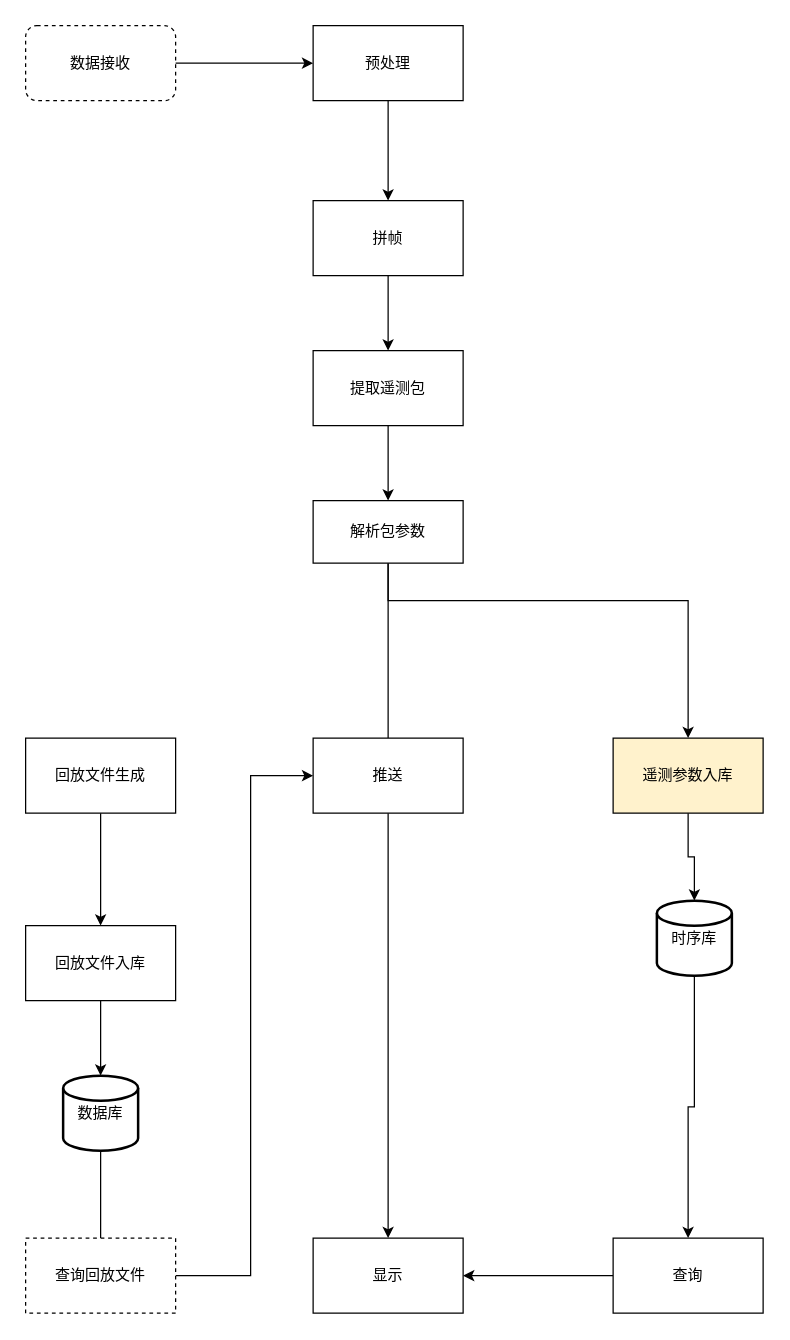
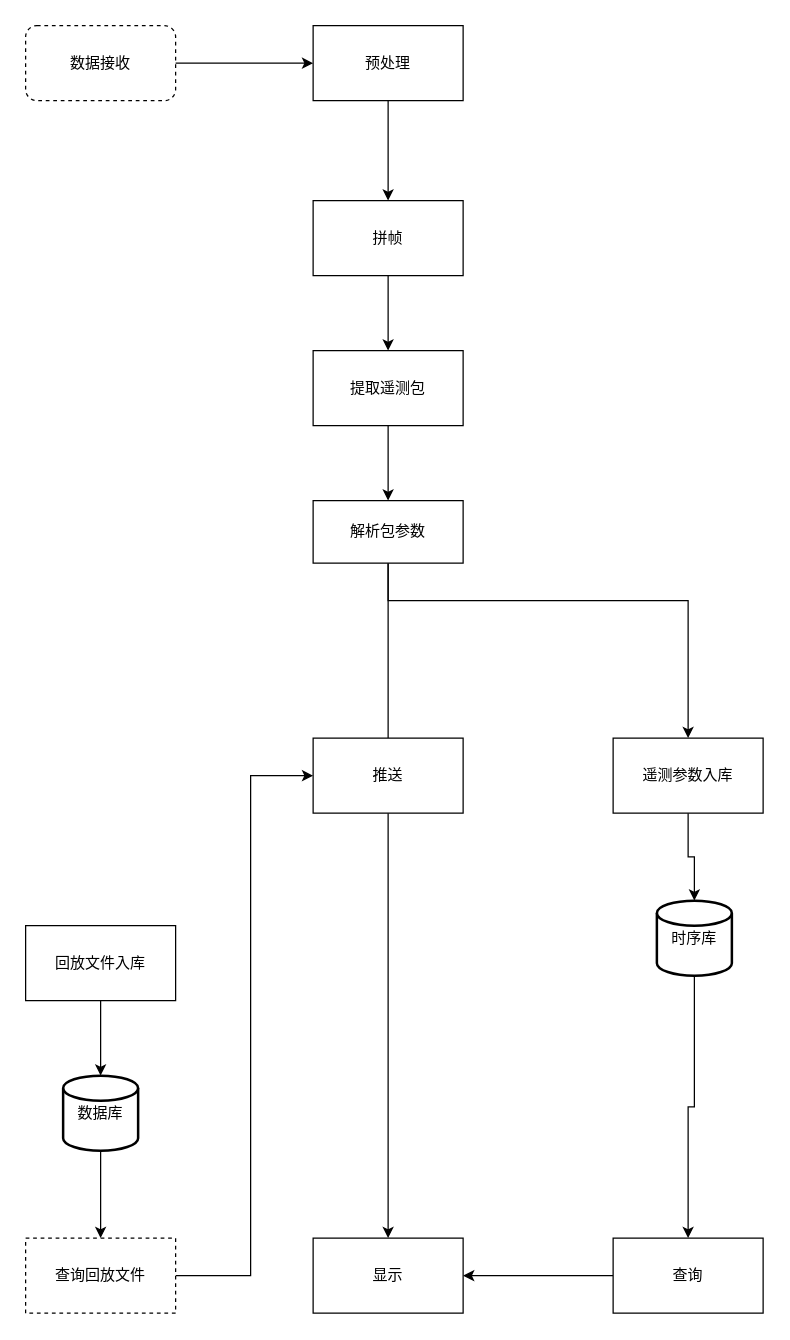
- <mxCell id="14" value="回放文件生成" style="rounded=0;whiteSpace=wrap;html=1;" vertex="1" parent="1"><mxGeometry x="20" y="590" width="120" height="60" as="geometry" /></mxCell>
- <mxCell id="18" value="遥测参数入库" style="rounded=0;whiteSpace=wrap;html=1;fillColor=#fff2cc;" vertex="1" parent="1"><mxGeometry x="490" y="590" width="120" height="60" as="geometry" /></mxCell>
+ <mxCell id="18" value="遥测参数入库" style="rounded=0;whiteSpace=wrap;html=1;" vertex="1" parent="1"><mxGeometry x="490" y="590" width="120" height="60" as="geometry" /></mxCell>
- <mxCell id="13" style="edgeStyle=orthogonalEdgeStyle;rounded=0;orthogonalLoop=1;jettySize=auto;html=1;exitX=0.5;exitY=1;exitDx=0;exitDy=0;entryX=0.5;entryY=0;entryDx=0;entryDy=0;" edge="1" parent="1" source="14" target="25"><mxGeometry relative="1" as="geometry" /></mxCell>
- <mxCell id="26" style="edgeStyle=orthogonalEdgeStyle;rounded=0;orthogonalLoop=1;jettySize=auto;html=1;exitX=0.5;exitY=1;exitDx=0;exitDy=0;exitPerimeter=0;entryX=0.5;entryY=0;entryDx=0;entryDy=0;endArrow=none;" edge="1" parent="1" source="27" target="29"><mxGeometry relative="1" as="geometry" /></mxCell>
+ <mxCell id="26" style="edgeStyle=orthogonalEdgeStyle;rounded=0;orthogonalLoop=1;jettySize=auto;html=1;exitX=0.5;exitY=1;exitDx=0;exitDy=0;exitPerimeter=0;entryX=0.5;entryY=0;entryDx=0;entryDy=0;" edge="1" parent="1" source="27" target="29"><mxGeometry relative="1" as="geometry" /></mxCell>
